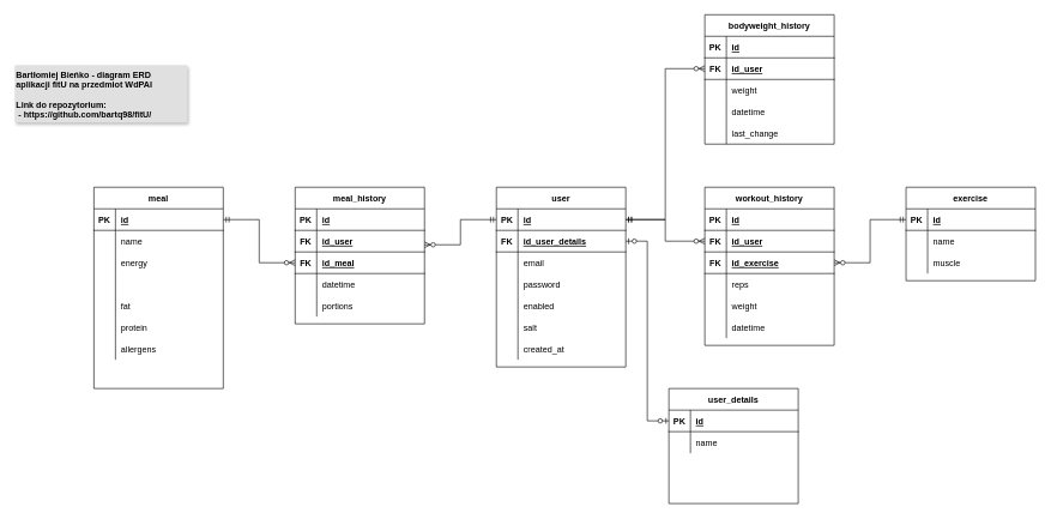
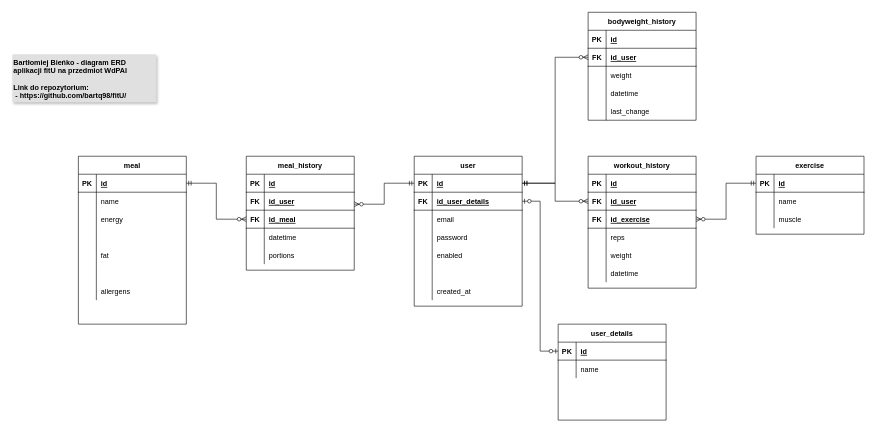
- <mxCell id="54" value="protein" style="shape=partialRectangle;connectable=0;fillColor=none;top=0;left=0;bottom=0;right=0;align=left;spacingLeft=6;overflow=hidden;" vertex="1" parent="52"><mxGeometry x="30" width="150" height="30" as="geometry" /></mxCell>
- <mxCell id="20" value="salt" style="shape=partialRectangle;connectable=0;fillColor=none;top=0;left=0;bottom=0;right=0;align=left;spacingLeft=6;overflow=hidden;" vertex="1" parent="18"><mxGeometry x="30" width="150" height="30" as="geometry" /></mxCell>
